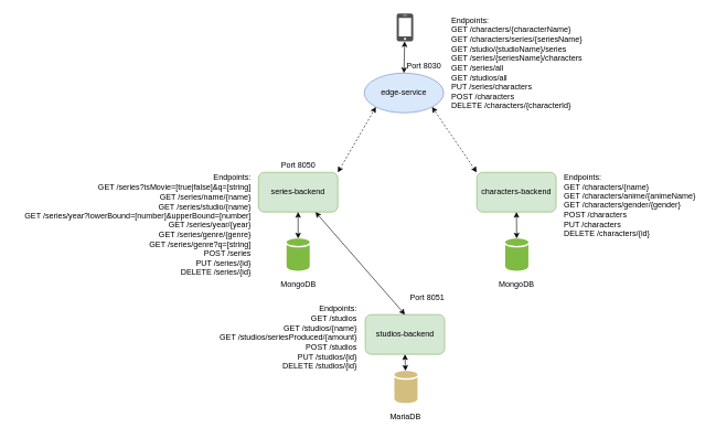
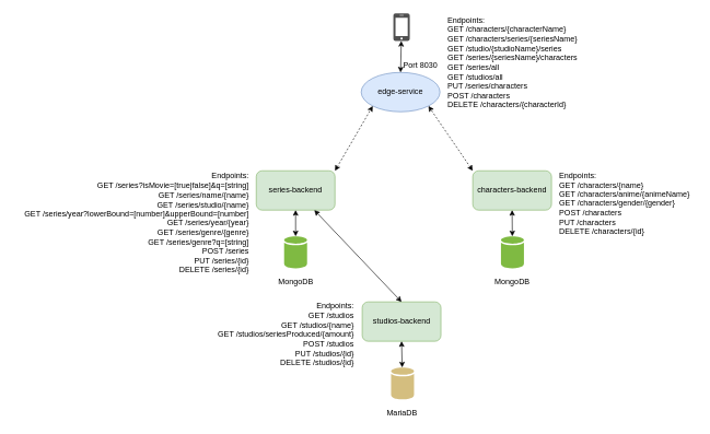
- <mxCell id="10" value="Port 8050" style="text;html=1;align=center;verticalAlign=middle;resizable=0;points=[];autosize=1;strokeColor=none;fillColor=none;" vertex="1" parent="1"><mxGeometry x="415" y="240" width="70" height="20" as="geometry" /></mxCell>
- <mxCell id="9" value="Port 8051" style="text;html=1;align=center;verticalAlign=middle;resizable=0;points=[];autosize=1;strokeColor=none;fillColor=none;" vertex="1" parent="1"><mxGeometry x="610" y="440" width="70" height="20" as="geometry" /></mxCell>
- <mxCell id="4" value="studios-backend" style="rounded=1;whiteSpace=wrap;html=1;fillColor=#d5e8d4;strokeColor=#82b366;" vertex="1" parent="1"><mxGeometry x="551.5" y="475" width="120" height="60" as="geometry" /></mxCell>
+ <mxCell id="4" value="studios-backend" style="rounded=1;whiteSpace=wrap;html=1;fillColor=#d5e8d4;strokeColor=#82b366;" vertex="1" parent="1"><mxGeometry x="551.5" y="460" width="120" height="60" as="geometry" /></mxCell>
